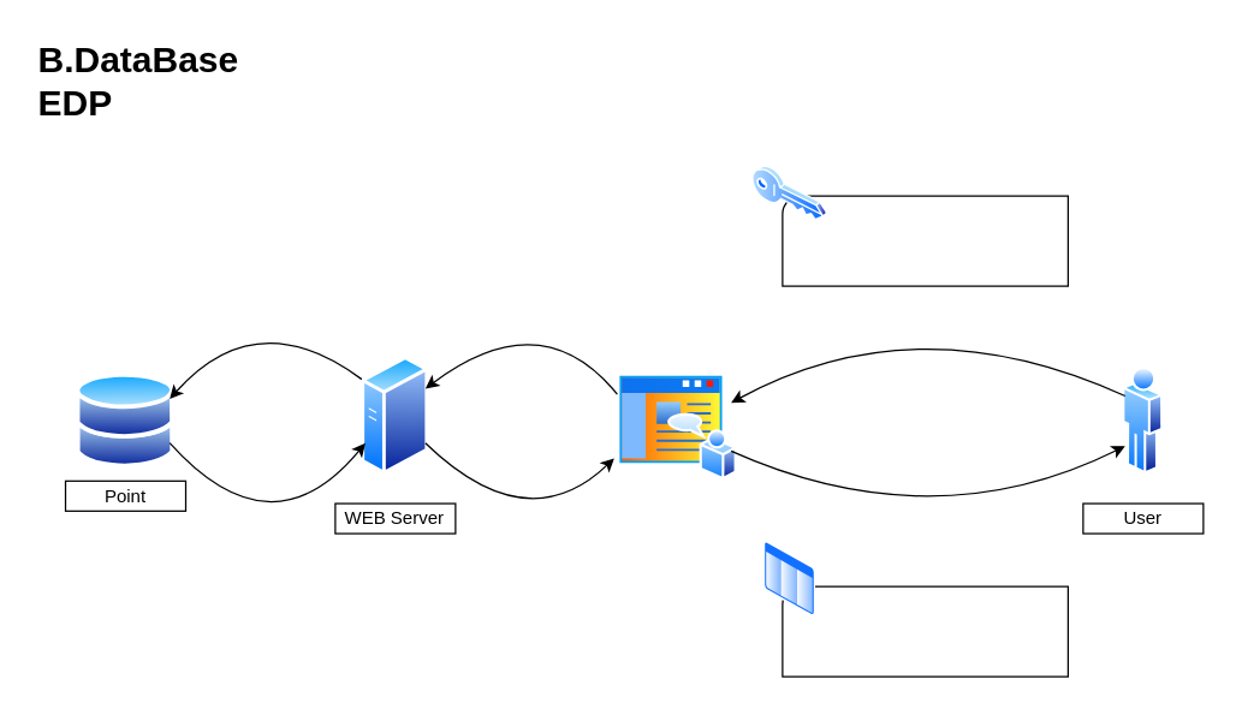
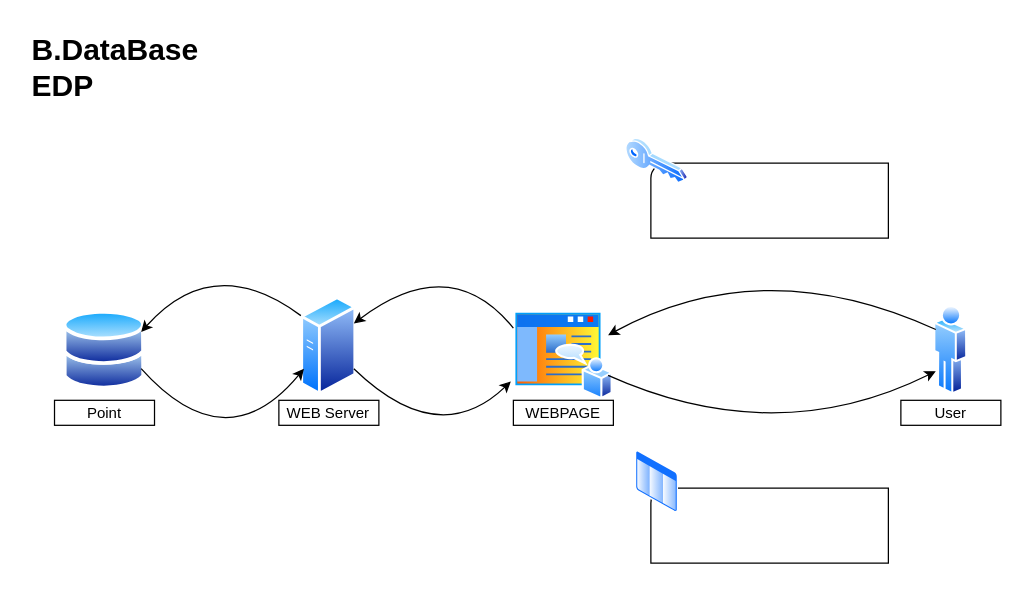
+ <mxCell id="16" value="WEBPAGE" style="rounded=0;whiteSpace=wrap;html=1;" vertex="1" parent="1"><mxGeometry x="410" y="319.75" width="80" height="20" as="geometry" /></mxCell>
- <mxCell id="17" value="WEB Server" style="rounded=0;whiteSpace=wrap;html=1;" vertex="1" parent="1"><mxGeometry x="222.4" y="334.75" width="80" height="20" as="geometry" /></mxCell>
+ <mxCell id="17" value="WEB Server" style="rounded=0;whiteSpace=wrap;html=1;" vertex="1" parent="1"><mxGeometry x="222.4" y="319.75" width="80" height="20" as="geometry" /></mxCell>
- <mxCell id="19" value="User" style="rounded=0;whiteSpace=wrap;html=1;" vertex="1" parent="1"><mxGeometry x="720" y="334.75" width="80" height="20" as="geometry" /></mxCell>
+ <mxCell id="19" value="User" style="rounded=0;whiteSpace=wrap;html=1;" vertex="1" parent="1"><mxGeometry x="720" y="319.75" width="80" height="20" as="geometry" /></mxCell>
